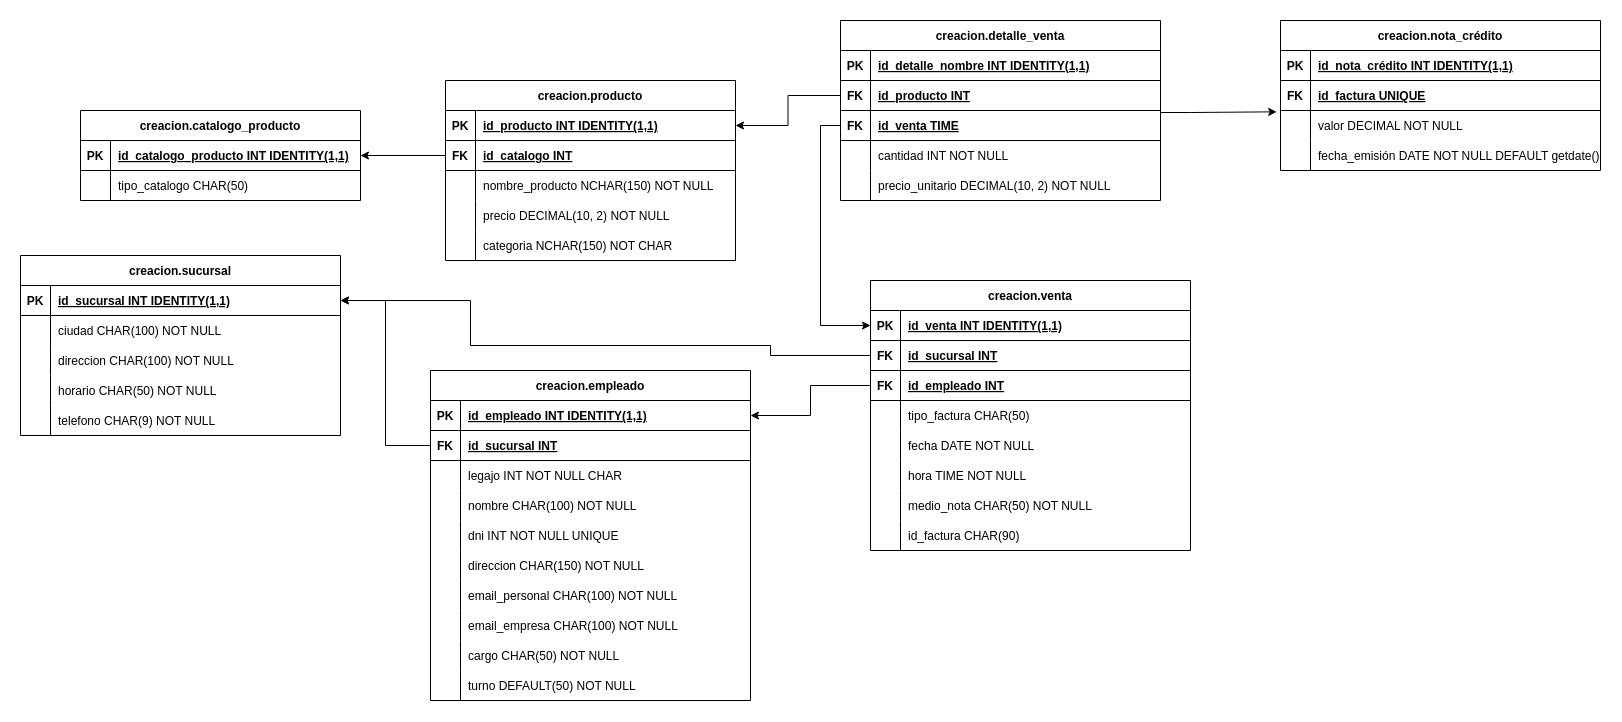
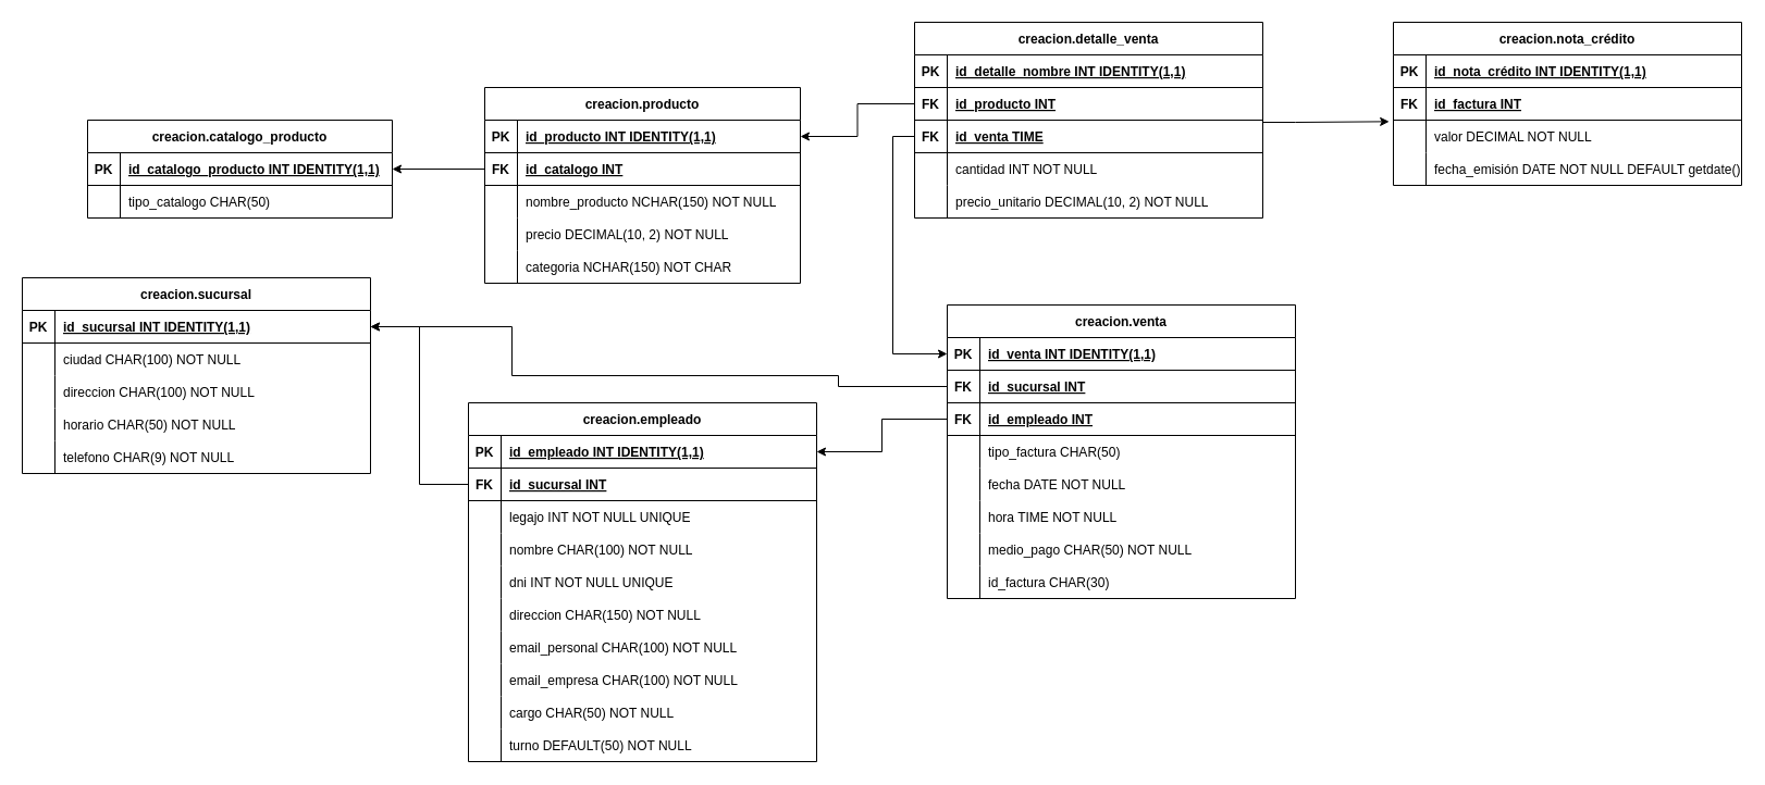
- <mxCell id="125" value="id_factura UNIQUE" style="shape=partialRectangle;overflow=hidden;connectable=0;fillColor=none;align=left;strokeColor=inherit;top=0;left=0;bottom=0;right=0;spacingLeft=6;fontStyle=5;" vertex="1" parent="123"><mxGeometry x="30" width="290" height="30" as="geometry"><mxRectangle width="290" height="30" as="alternateBounds" /></mxGeometry></mxCell>
+ <mxCell id="125" value="id_factura INT" style="shape=partialRectangle;overflow=hidden;connectable=0;fillColor=none;align=left;strokeColor=inherit;top=0;left=0;bottom=0;right=0;spacingLeft=6;fontStyle=5;" vertex="1" parent="123"><mxGeometry x="30" width="290" height="30" as="geometry"><mxRectangle width="290" height="30" as="alternateBounds" /></mxGeometry></mxCell>
- <mxCell id="27" value="legajo INT NOT NULL CHAR" style="shape=partialRectangle;overflow=hidden;connectable=0;fillColor=none;align=left;strokeColor=inherit;top=0;left=0;bottom=0;right=0;spacingLeft=6;" parent="25" vertex="1"><mxGeometry x="30" width="290" height="30" as="geometry"><mxRectangle width="290" height="30" as="alternateBounds" /></mxGeometry></mxCell>
+ <mxCell id="27" value="legajo INT NOT NULL UNIQUE" style="shape=partialRectangle;overflow=hidden;connectable=0;fillColor=none;align=left;strokeColor=inherit;top=0;left=0;bottom=0;right=0;spacingLeft=6;" parent="25" vertex="1"><mxGeometry x="30" width="290" height="30" as="geometry"><mxRectangle width="290" height="30" as="alternateBounds" /></mxGeometry></mxCell>
- <mxCell id="93" value="medio_nota CHAR(50) NOT NULL" style="shape=partialRectangle;overflow=hidden;connectable=0;fillColor=none;align=left;strokeColor=inherit;top=0;left=0;bottom=0;right=0;spacingLeft=6;" parent="91" vertex="1"><mxGeometry x="30" width="290" height="30" as="geometry"><mxRectangle width="290" height="30" as="alternateBounds" /></mxGeometry></mxCell>
+ <mxCell id="93" value="medio_pago CHAR(50) NOT NULL" style="shape=partialRectangle;overflow=hidden;connectable=0;fillColor=none;align=left;strokeColor=inherit;top=0;left=0;bottom=0;right=0;spacingLeft=6;" parent="91" vertex="1"><mxGeometry x="30" width="290" height="30" as="geometry"><mxRectangle width="290" height="30" as="alternateBounds" /></mxGeometry></mxCell>
- <mxCell id="96" value="id_factura CHAR(90)" style="shape=partialRectangle;overflow=hidden;connectable=0;fillColor=none;align=left;strokeColor=inherit;top=0;left=0;bottom=0;right=0;spacingLeft=6;" parent="94" vertex="1"><mxGeometry x="30" width="290" height="30" as="geometry"><mxRectangle width="290" height="30" as="alternateBounds" /></mxGeometry></mxCell>
+ <mxCell id="96" value="id_factura CHAR(30)" style="shape=partialRectangle;overflow=hidden;connectable=0;fillColor=none;align=left;strokeColor=inherit;top=0;left=0;bottom=0;right=0;spacingLeft=6;" parent="94" vertex="1"><mxGeometry x="30" width="290" height="30" as="geometry"><mxRectangle width="290" height="30" as="alternateBounds" /></mxGeometry></mxCell>
